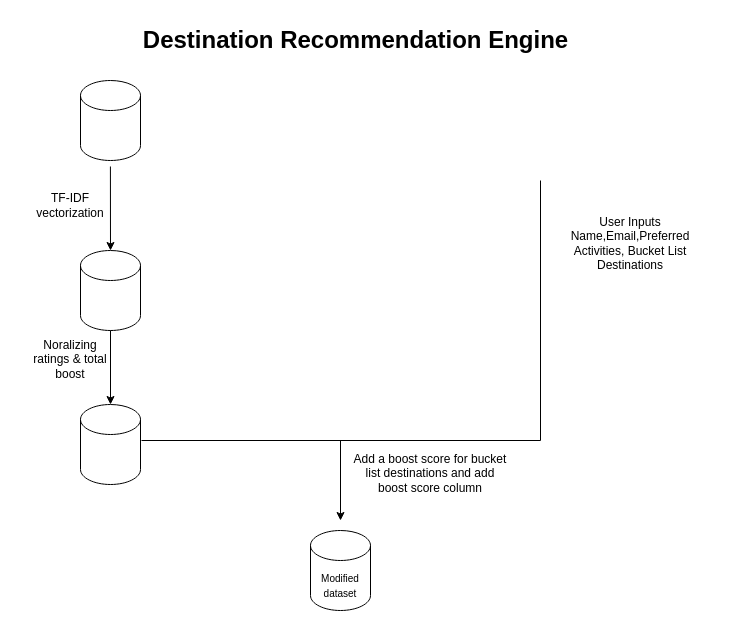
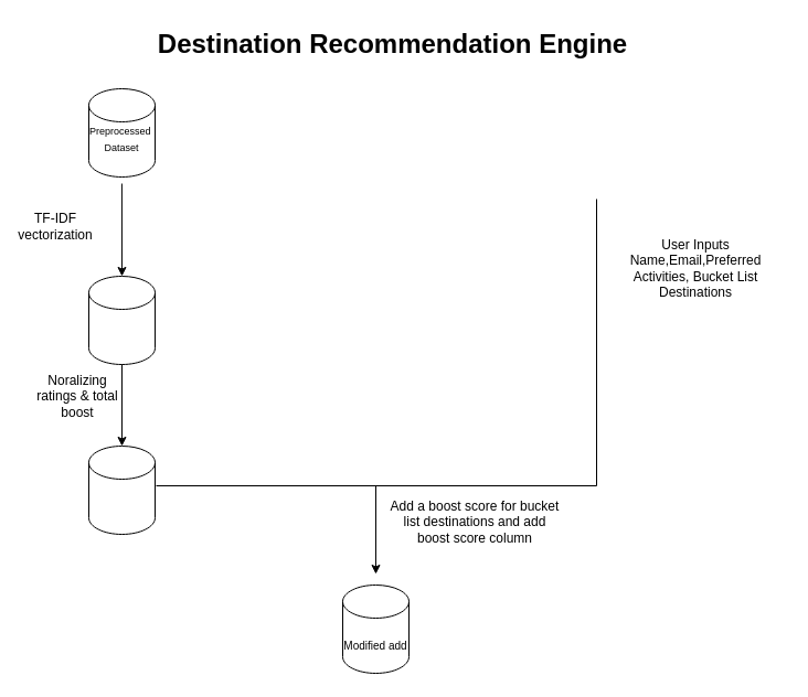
+ <mxCell id="7" value="&lt;font style=&quot;font-size: 9px;&quot;&gt;Preprocessed&amp;nbsp;&lt;/font&gt;&lt;div&gt;&lt;font style=&quot;font-size: 9px;&quot;&gt;Dataset&lt;/font&gt;&lt;/div&gt;" style="text;html=1;align=center;verticalAlign=middle;whiteSpace=wrap;rounded=0;" vertex="1" parent="1"><mxGeometry x="80" y="110" width="60" height="30" as="geometry" /></mxCell>
- <mxCell id="8" value="TF-IDF&lt;div&gt;vectorization&lt;/div&gt;" style="text;html=1;align=center;verticalAlign=middle;whiteSpace=wrap;rounded=0;" vertex="1" parent="1"><mxGeometry x="40" y="190" width="60" height="30" as="geometry" /></mxCell>
+ <mxCell id="8" value="TF-IDF&lt;div&gt;vectorization&lt;/div&gt;" style="text;html=1;align=center;verticalAlign=middle;whiteSpace=wrap;rounded=0;" vertex="1" parent="1"><mxGeometry x="20" y="190" width="60" height="30" as="geometry" /></mxCell>
- <mxCell id="17" value="&lt;font size=&quot;1&quot;&gt;Modified dataset&lt;/font&gt;" style="text;html=1;align=center;verticalAlign=middle;whiteSpace=wrap;rounded=0;" vertex="1" parent="1"><mxGeometry x="310" y="570" width="60" height="30" as="geometry" /></mxCell>
+ <mxCell id="17" value="&lt;font size=&quot;1&quot;&gt;Modified add&lt;/font&gt;" style="text;html=1;align=center;verticalAlign=middle;whiteSpace=wrap;rounded=0;" vertex="1" parent="1"><mxGeometry x="310" y="570" width="60" height="30" as="geometry" /></mxCell>
